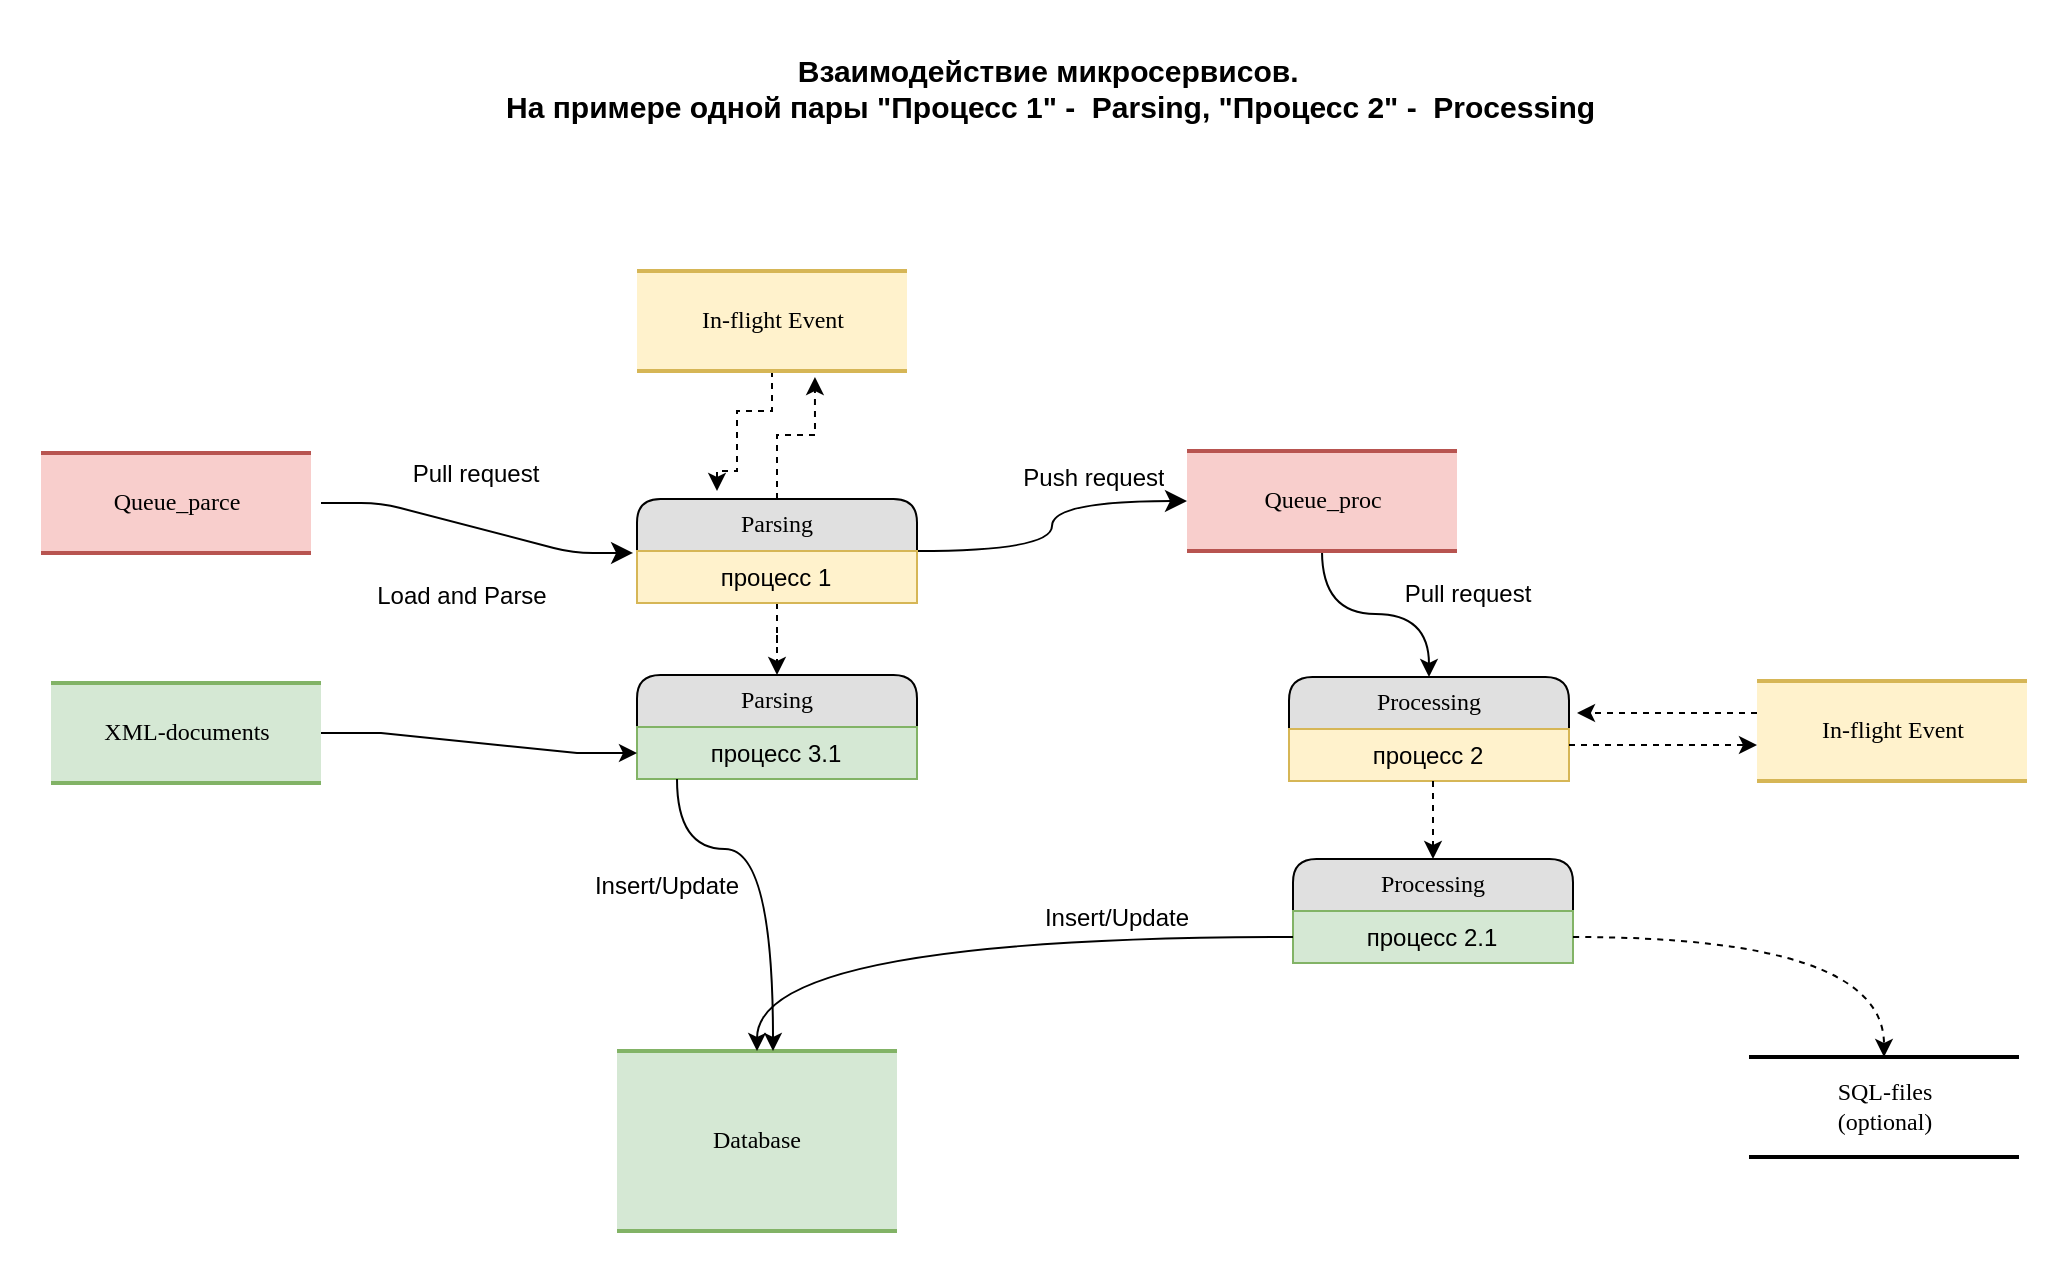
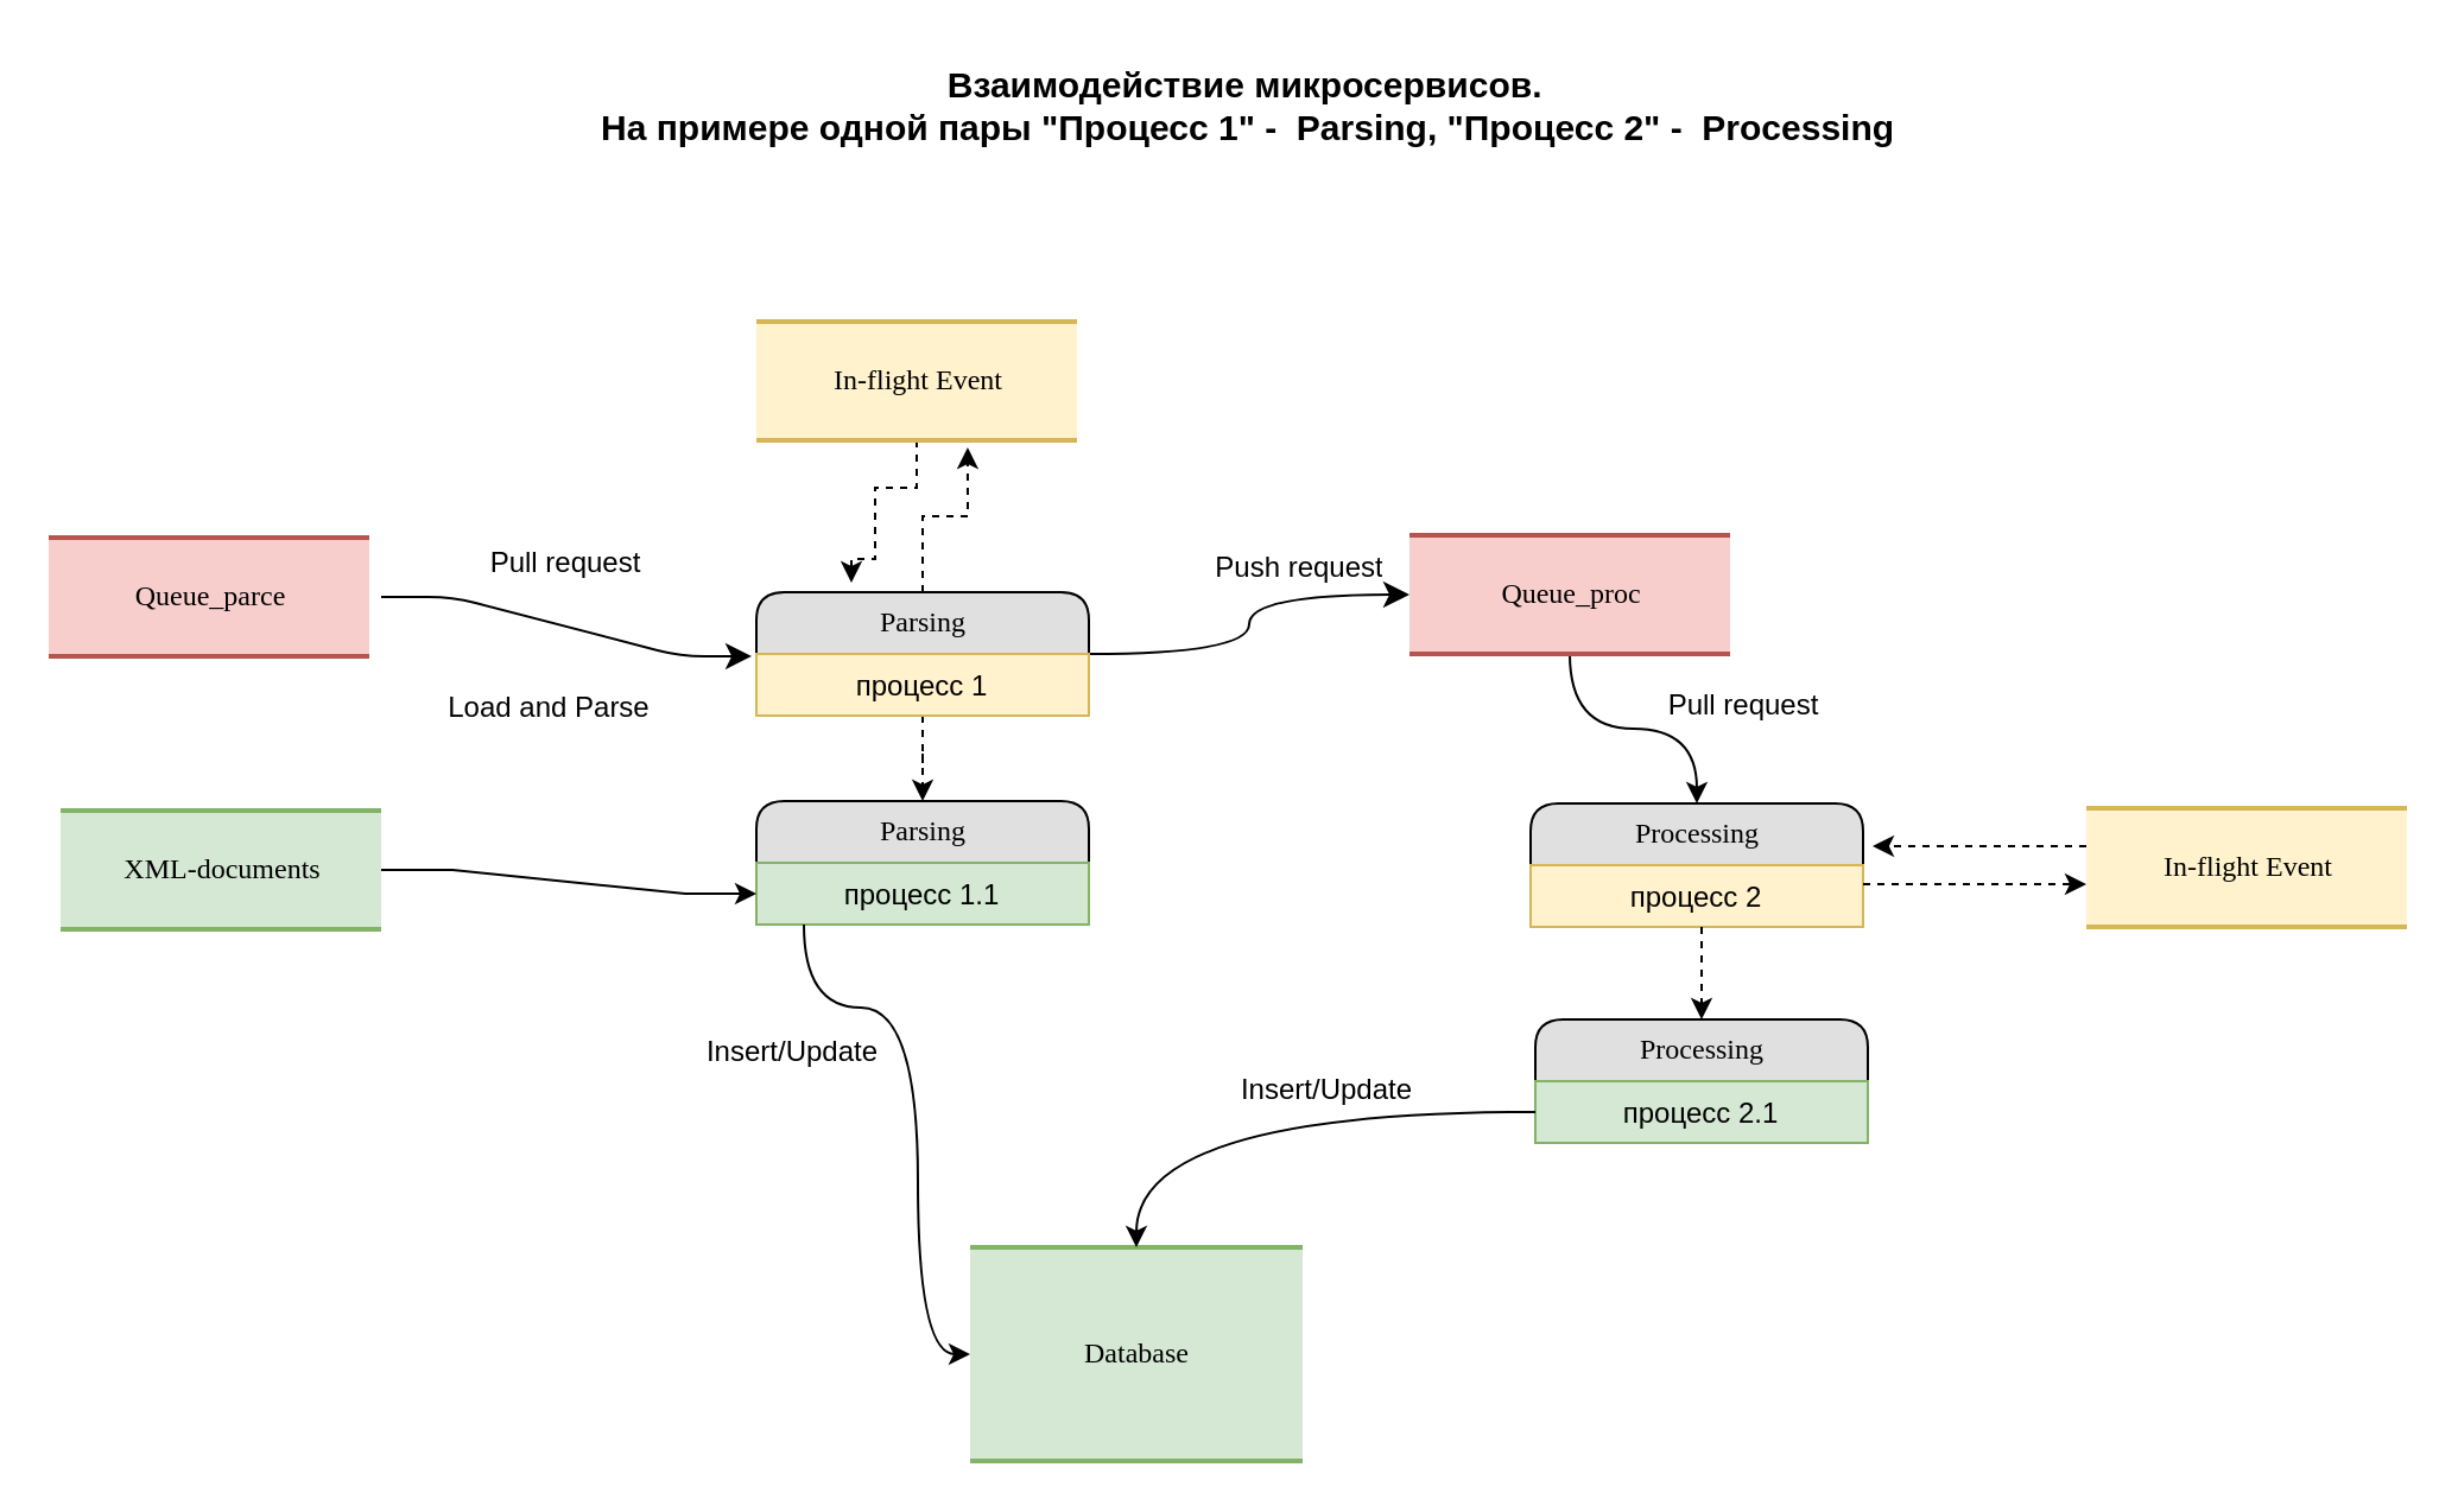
- <mxCell id="16" value="процесс 3.1&lt;br&gt;" style="text;html=1;strokeColor=#82b366;fillColor=#d5e8d4;spacingLeft=4;spacingRight=4;whiteSpace=wrap;overflow=hidden;rotatable=0;points=[[0,0.5],[1,0.5]];portConstraint=eastwest;align=center;" vertex="1" parent="15"><mxGeometry y="26" width="140" height="26" as="geometry" /></mxCell>
+ <mxCell id="16" value="процесс 1.1&lt;br&gt;" style="text;html=1;strokeColor=#82b366;fillColor=#d5e8d4;spacingLeft=4;spacingRight=4;whiteSpace=wrap;overflow=hidden;rotatable=0;points=[[0,0.5],[1,0.5]];portConstraint=eastwest;align=center;" vertex="1" parent="15"><mxGeometry y="26" width="140" height="26" as="geometry" /></mxCell>
- <mxCell id="34" style="edgeStyle=orthogonalEdgeStyle;rounded=0;orthogonalLoop=1;jettySize=auto;html=1;curved=1;dashed=1;" edge="1" parent="1" source="29" target="33"><mxGeometry relative="1" as="geometry" /></mxCell>
- <mxCell id="33" value="SQL-files&lt;br&gt;(optional)" style="html=1;rounded=0;shadow=0;comic=0;labelBackgroundColor=none;strokeWidth=2;fontFamily=Verdana;fontSize=12;align=center;shape=mxgraph.ios7ui.horLines;" vertex="1" parent="1"><mxGeometry x="874" y="528" width="135" height="50" as="geometry" /></mxCell>
- <mxCell id="19" value="Database" style="html=1;rounded=0;shadow=0;comic=0;labelBackgroundColor=none;strokeWidth=2;fontFamily=Verdana;fontSize=12;align=center;shape=mxgraph.ios7ui.horLines;fillColor=#d5e8d4;strokeColor=#82b366;" vertex="1" parent="1"><mxGeometry x="308" y="525" width="140" height="90" as="geometry" /></mxCell>
+ <mxCell id="19" value="Database" style="html=1;rounded=0;shadow=0;comic=0;labelBackgroundColor=none;strokeWidth=2;fontFamily=Verdana;fontSize=12;align=center;shape=mxgraph.ios7ui.horLines;fillColor=#d5e8d4;strokeColor=#82b366;" vertex="1" parent="1"><mxGeometry x="408" y="525" width="140" height="90" as="geometry" /></mxCell>
